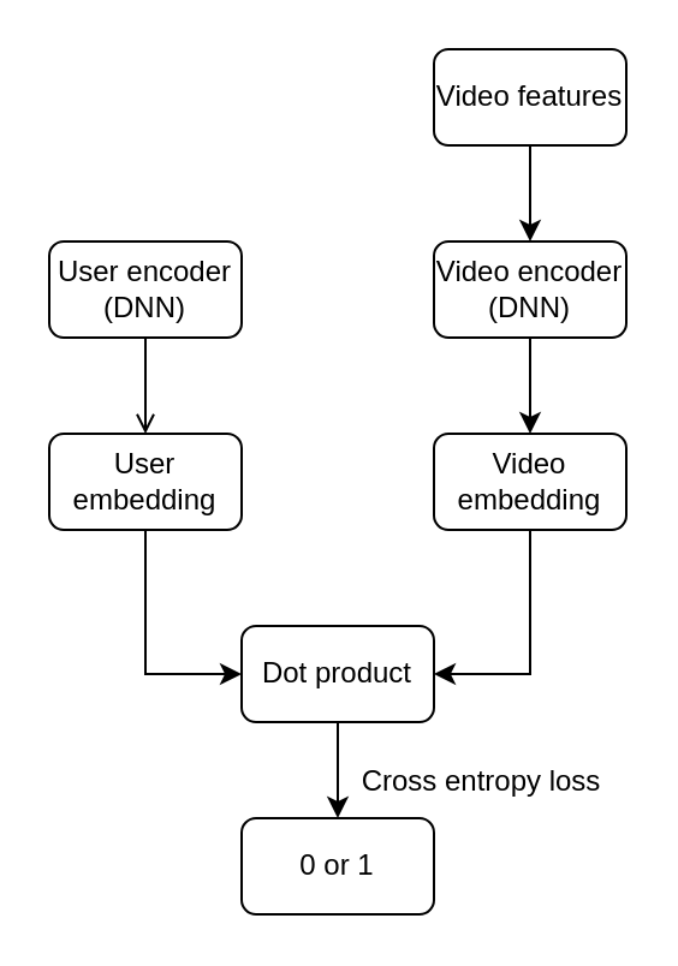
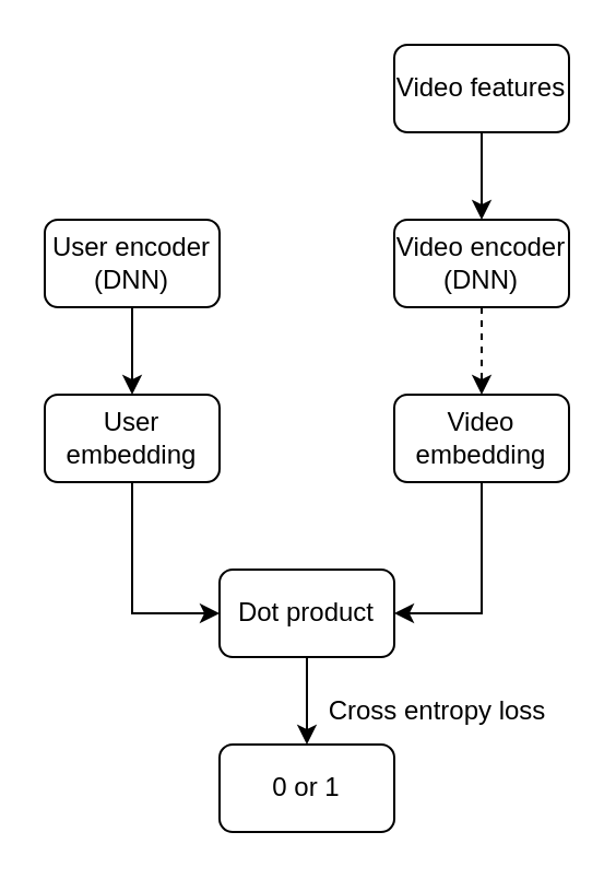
- <mxCell id="6" style="edgeStyle=orthogonalEdgeStyle;rounded=0;orthogonalLoop=1;jettySize=auto;html=1;exitX=0.5;exitY=1;exitDx=0;exitDy=0;entryX=0.5;entryY=0;entryDx=0;entryDy=0;" parent="1" source="7" target="11" edge="1"><mxGeometry relative="1" as="geometry" /></mxCell>
+ <mxCell id="6" style="edgeStyle=orthogonalEdgeStyle;rounded=0;orthogonalLoop=1;jettySize=auto;html=1;exitX=0.5;exitY=1;exitDx=0;exitDy=0;entryX=0.5;entryY=0;entryDx=0;entryDy=0;dashed=1;" parent="1" source="7" target="11" edge="1"><mxGeometry relative="1" as="geometry" /></mxCell>
- <mxCell id="4" style="edgeStyle=orthogonalEdgeStyle;rounded=0;orthogonalLoop=1;jettySize=auto;html=1;exitX=0.5;exitY=1;exitDx=0;exitDy=0;entryX=0.5;entryY=0;entryDx=0;entryDy=0;endArrow=open;" parent="1" source="5" target="9" edge="1"><mxGeometry relative="1" as="geometry" /></mxCell>
+ <mxCell id="4" style="edgeStyle=orthogonalEdgeStyle;rounded=0;orthogonalLoop=1;jettySize=auto;html=1;exitX=0.5;exitY=1;exitDx=0;exitDy=0;entryX=0.5;entryY=0;entryDx=0;entryDy=0;" parent="1" source="5" target="9" edge="1"><mxGeometry relative="1" as="geometry" /></mxCell>
